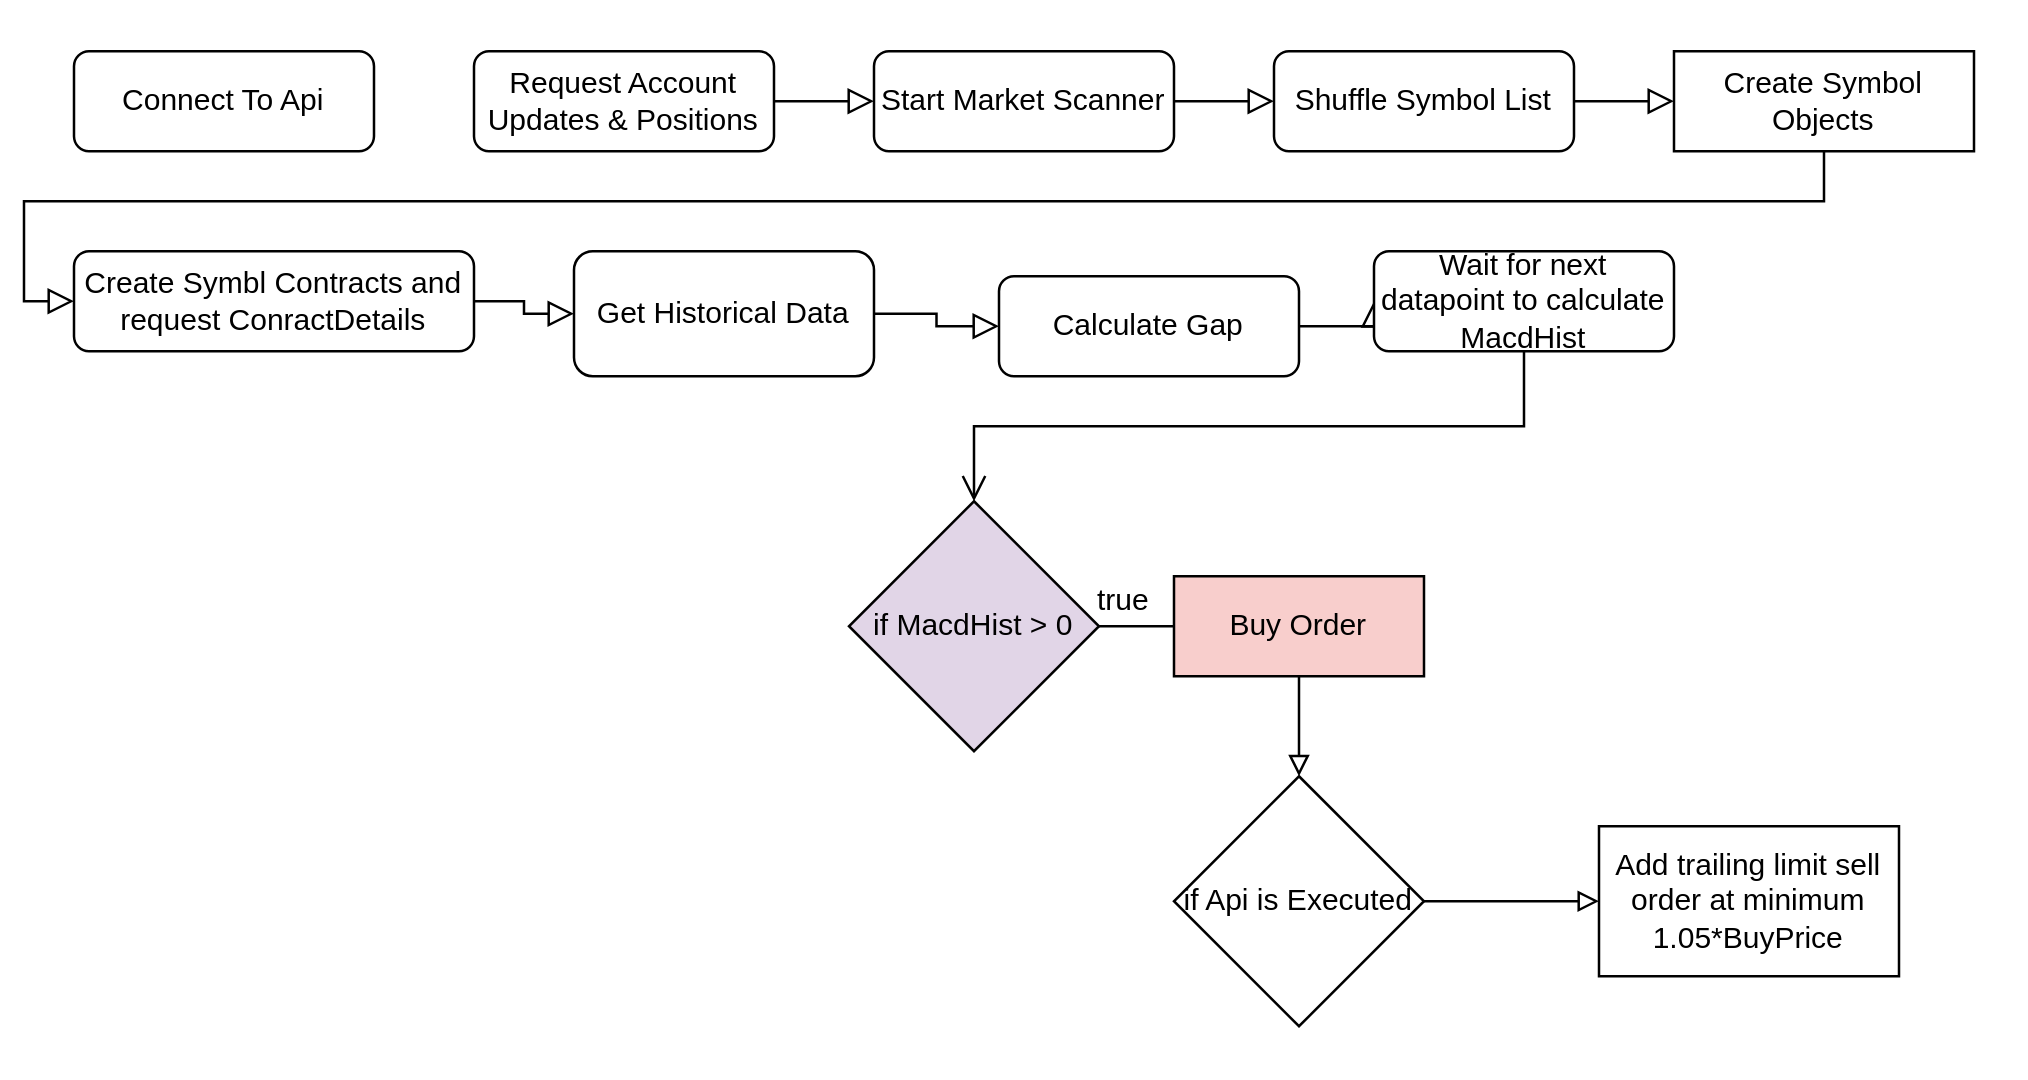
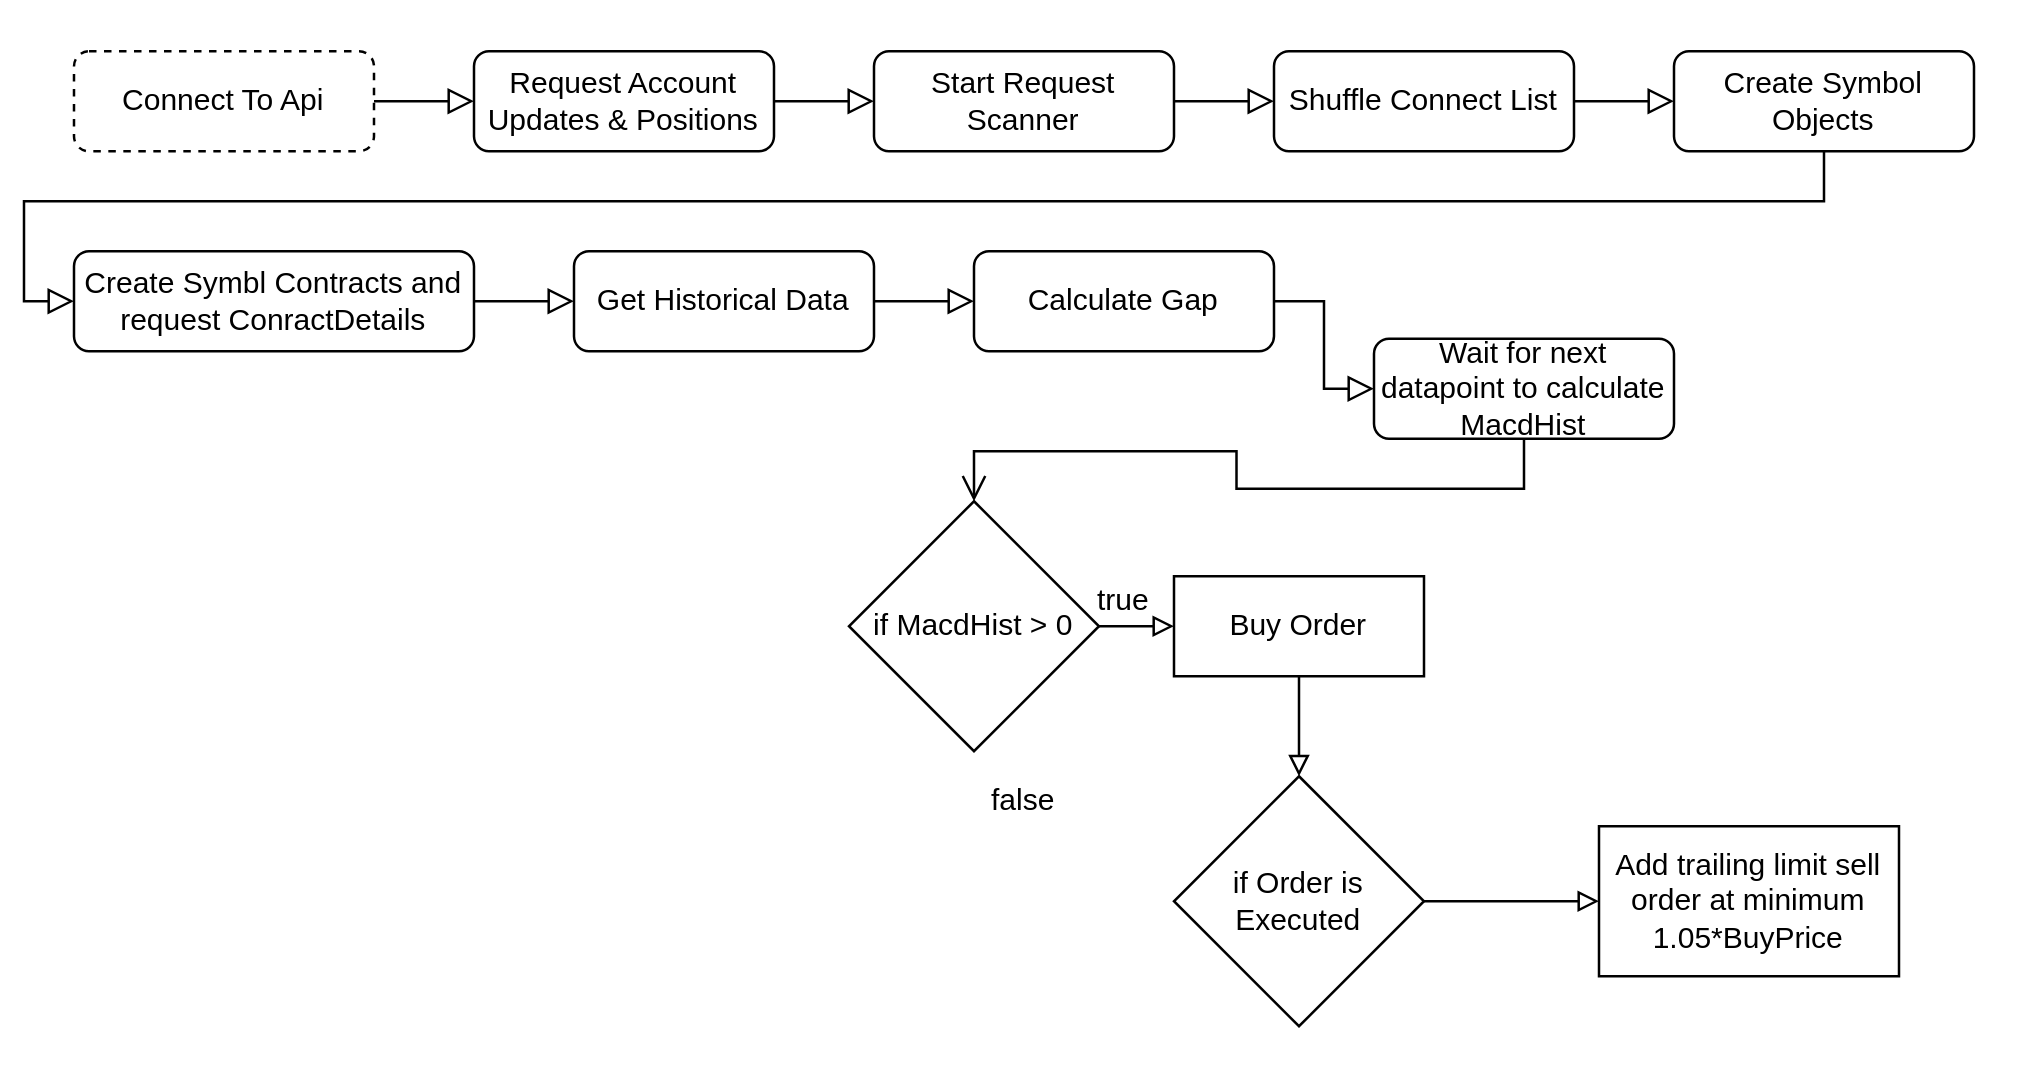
- <mxCell id="3" value="Connect To Api" style="rounded=1;whiteSpace=wrap;html=1;fontSize=12;glass=0;strokeWidth=1;shadow=0;" parent="1" vertex="1"><mxGeometry x="20" y="20" width="120" height="40" as="geometry" /></mxCell>
+ <mxCell id="3" value="Connect To Api" style="rounded=1;whiteSpace=wrap;html=1;fontSize=12;glass=0;strokeWidth=1;shadow=0;dashed=1;" parent="1" vertex="1"><mxGeometry x="20" y="20" width="120" height="40" as="geometry" /></mxCell>
+ <mxCell id="2" value="" style="rounded=0;html=1;jettySize=auto;orthogonalLoop=1;fontSize=11;endArrow=block;endFill=0;endSize=8;strokeWidth=1;shadow=0;labelBackgroundColor=none;edgeStyle=orthogonalEdgeStyle;entryX=0;entryY=0.5;entryDx=0;entryDy=0;" parent="1" source="3" target="5" edge="1"><mxGeometry relative="1" as="geometry" /></mxCell>
- <mxCell id="6" value="Start Market Scanner" style="rounded=1;whiteSpace=wrap;html=1;fontSize=12;glass=0;strokeWidth=1;shadow=0;" vertex="1" parent="1"><mxGeometry x="340" y="20" width="120" height="40" as="geometry" /></mxCell>
+ <mxCell id="6" value="Start Request Scanner" style="rounded=1;whiteSpace=wrap;html=1;fontSize=12;glass=0;strokeWidth=1;shadow=0;" vertex="1" parent="1"><mxGeometry x="340" y="20" width="120" height="40" as="geometry" /></mxCell>
- <mxCell id="8" value="Shuffle Symbol List" style="rounded=1;whiteSpace=wrap;html=1;fontSize=12;glass=0;strokeWidth=1;shadow=0;" vertex="1" parent="1"><mxGeometry x="500" y="20" width="120" height="40" as="geometry" /></mxCell>
+ <mxCell id="8" value="Shuffle Connect List" style="rounded=1;whiteSpace=wrap;html=1;fontSize=12;glass=0;strokeWidth=1;shadow=0;" vertex="1" parent="1"><mxGeometry x="500" y="20" width="120" height="40" as="geometry" /></mxCell>
- <mxCell id="10" value="Create Symbol Objects" style="whiteSpace=wrap;html=1;fontSize=12;glass=0;strokeWidth=1;shadow=0;rounded=0;" vertex="1" parent="1"><mxGeometry x="660" y="20" width="120" height="40" as="geometry" /></mxCell>
+ <mxCell id="10" value="Create Symbol Objects" style="rounded=1;whiteSpace=wrap;html=1;fontSize=12;glass=0;strokeWidth=1;shadow=0;" vertex="1" parent="1"><mxGeometry x="660" y="20" width="120" height="40" as="geometry" /></mxCell>
- <mxCell id="18" value="Wait for next datapoint to calculate MacdHist" style="rounded=1;whiteSpace=wrap;html=1;fontSize=12;glass=0;strokeWidth=1;shadow=0;" vertex="1" parent="1"><mxGeometry x="540" y="100" width="120" height="40" as="geometry" /></mxCell>
+ <mxCell id="18" value="Wait for next datapoint to calculate MacdHist" style="rounded=1;whiteSpace=wrap;html=1;fontSize=12;glass=0;strokeWidth=1;shadow=0;" vertex="1" parent="1"><mxGeometry x="540" y="135" width="120" height="40" as="geometry" /></mxCell>
- <mxCell id="14" value="Get Historical Data" style="rounded=1;whiteSpace=wrap;html=1;fontSize=12;glass=0;strokeWidth=1;shadow=0;" vertex="1" parent="1"><mxGeometry x="220" y="100" width="120" height="50" as="geometry" /></mxCell>
+ <mxCell id="14" value="Get Historical Data" style="rounded=1;whiteSpace=wrap;html=1;fontSize=12;glass=0;strokeWidth=1;shadow=0;" vertex="1" parent="1"><mxGeometry x="220" y="100" width="120" height="40" as="geometry" /></mxCell>
- <mxCell id="16" value="Calculate Gap" style="rounded=1;whiteSpace=wrap;html=1;fontSize=12;glass=0;strokeWidth=1;shadow=0;" vertex="1" parent="1"><mxGeometry x="390" y="110" width="120" height="40" as="geometry" /></mxCell>
+ <mxCell id="16" value="Calculate Gap" style="rounded=1;whiteSpace=wrap;html=1;fontSize=12;glass=0;strokeWidth=1;shadow=0;" vertex="1" parent="1"><mxGeometry x="380" y="100" width="120" height="40" as="geometry" /></mxCell>
- <mxCell id="20" value="if MacdHist &amp;gt; 0" style="rhombus;whiteSpace=wrap;html=1;fillColor=#e1d5e7;" vertex="1" parent="1"><mxGeometry x="330" y="200" width="100" height="100" as="geometry" /></mxCell>
+ <mxCell id="20" value="if MacdHist &amp;gt; 0" style="rhombus;whiteSpace=wrap;html=1;" vertex="1" parent="1"><mxGeometry x="330" y="200" width="100" height="100" as="geometry" /></mxCell>
- <mxCell id="19" value="" style="edgeStyle=orthogonalEdgeStyle;rounded=0;orthogonalLoop=1;jettySize=auto;html=1;endArrow=none;endFill=0;strokeWidth=1;" edge="1" parent="1" source="20" target="23"><mxGeometry relative="1" as="geometry" /></mxCell>
+ <mxCell id="19" value="" style="edgeStyle=orthogonalEdgeStyle;rounded=0;orthogonalLoop=1;jettySize=auto;html=1;endArrow=block;endFill=0;strokeWidth=1;" edge="1" parent="1" source="20" target="23"><mxGeometry relative="1" as="geometry" /></mxCell>
- <mxCell id="23" value="Buy Order" style="whiteSpace=wrap;html=1;fillColor=#f8cecc;" vertex="1" parent="1"><mxGeometry x="460" y="230" width="100" height="40" as="geometry" /></mxCell>
+ <mxCell id="23" value="Buy Order" style="whiteSpace=wrap;html=1;" vertex="1" parent="1"><mxGeometry x="460" y="230" width="100" height="40" as="geometry" /></mxCell>
+ <mxCell id="25" value="false" style="text;html=1;strokeColor=none;fillColor=none;align=center;verticalAlign=middle;whiteSpace=wrap;rounded=0;" vertex="1" parent="1"><mxGeometry x="380" y="310" width="40" height="20" as="geometry" /></mxCell>
- <mxCell id="27" value="if Api is Executed" style="rhombus;whiteSpace=wrap;html=1;" vertex="1" parent="1"><mxGeometry x="460" y="310" width="100" height="100" as="geometry" /></mxCell>
+ <mxCell id="27" value="if Order is Executed" style="rhombus;whiteSpace=wrap;html=1;" vertex="1" parent="1"><mxGeometry x="460" y="310" width="100" height="100" as="geometry" /></mxCell>
